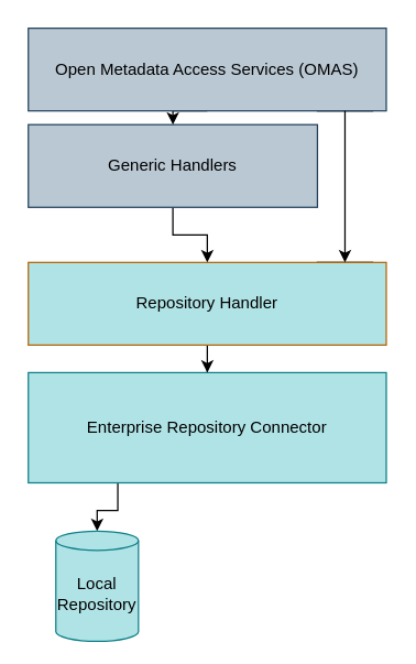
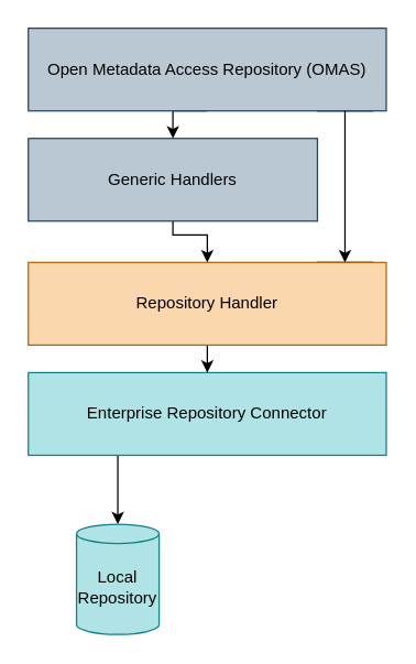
- <mxCell id="12" value="Open Metadata Access Services (OMAS)" style="rounded=0;whiteSpace=wrap;html=1;fillColor=#bac8d3;strokeColor=#23445d;" vertex="1" parent="1"><mxGeometry x="20" y="20" width="260" height="60" as="geometry" /></mxCell>
+ <mxCell id="12" value="Open Metadata Access Repository (OMAS)" style="rounded=0;whiteSpace=wrap;html=1;fillColor=#bac8d3;strokeColor=#23445d;" vertex="1" parent="1"><mxGeometry x="20" y="20" width="260" height="60" as="geometry" /></mxCell>
- <mxCell id="10" value="Generic Handlers" style="rounded=0;whiteSpace=wrap;html=1;fillColor=#bac8d3;strokeColor=#23445d;" vertex="1" parent="1"><mxGeometry x="20" y="90" width="210" height="60" as="geometry" /></mxCell>
+ <mxCell id="10" value="Generic Handlers" style="rounded=0;whiteSpace=wrap;html=1;fillColor=#bac8d3;strokeColor=#23445d;" vertex="1" parent="1"><mxGeometry x="20" y="100" width="210" height="60" as="geometry" /></mxCell>
- <mxCell id="5" value="Repository Handler" style="rounded=0;whiteSpace=wrap;html=1;fillColor=#b0e3e6;strokeColor=#b46504;" vertex="1" parent="1"><mxGeometry x="20" y="190" width="260" height="60" as="geometry" /></mxCell>
+ <mxCell id="5" value="Repository Handler" style="rounded=0;whiteSpace=wrap;html=1;fillColor=#fad7ac;strokeColor=#b46504;" vertex="1" parent="1"><mxGeometry x="20" y="190" width="260" height="60" as="geometry" /></mxCell>
- <mxCell id="7" value="Enterprise Repository Connector" style="rounded=0;whiteSpace=wrap;html=1;fillColor=#b0e3e6;strokeColor=#0e8088;" vertex="1" parent="1"><mxGeometry x="20" y="270" width="260" height="80" as="geometry" /></mxCell>
+ <mxCell id="7" value="Enterprise Repository Connector" style="rounded=0;whiteSpace=wrap;html=1;fillColor=#b0e3e6;strokeColor=#0e8088;" vertex="1" parent="1"><mxGeometry x="20" y="270" width="260" height="60" as="geometry" /></mxCell>
- <mxCell id="8" value="Local&lt;br&gt;Repository" style="shape=cylinder3;whiteSpace=wrap;html=1;boundedLbl=1;backgroundOutline=1;size=7;fillColor=#b0e3e6;strokeColor=#0e8088;" vertex="1" parent="1"><mxGeometry x="40" y="385" width="60" height="80" as="geometry" /></mxCell>
+ <mxCell id="8" value="Local&lt;br&gt;Repository" style="shape=cylinder3;whiteSpace=wrap;html=1;boundedLbl=1;backgroundOutline=1;size=7;fillColor=#b0e3e6;strokeColor=#0e8088;" vertex="1" parent="1"><mxGeometry x="55" y="380" width="60" height="80" as="geometry" /></mxCell>
